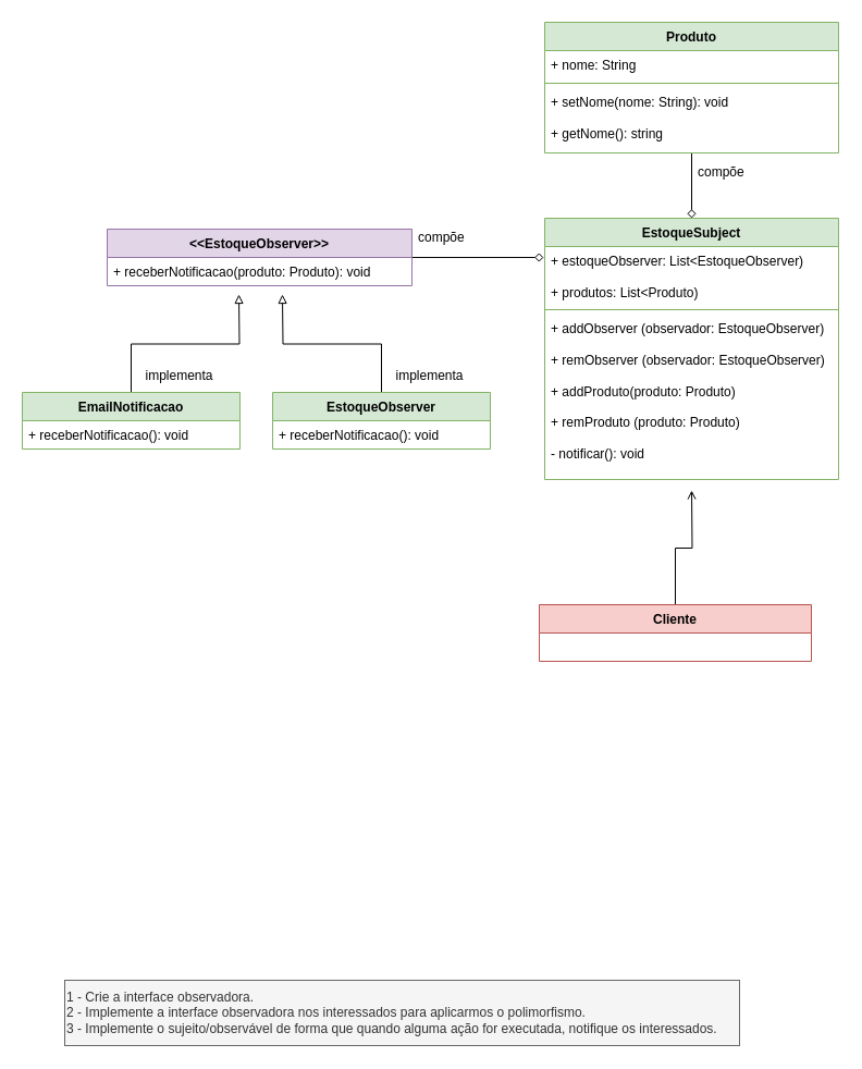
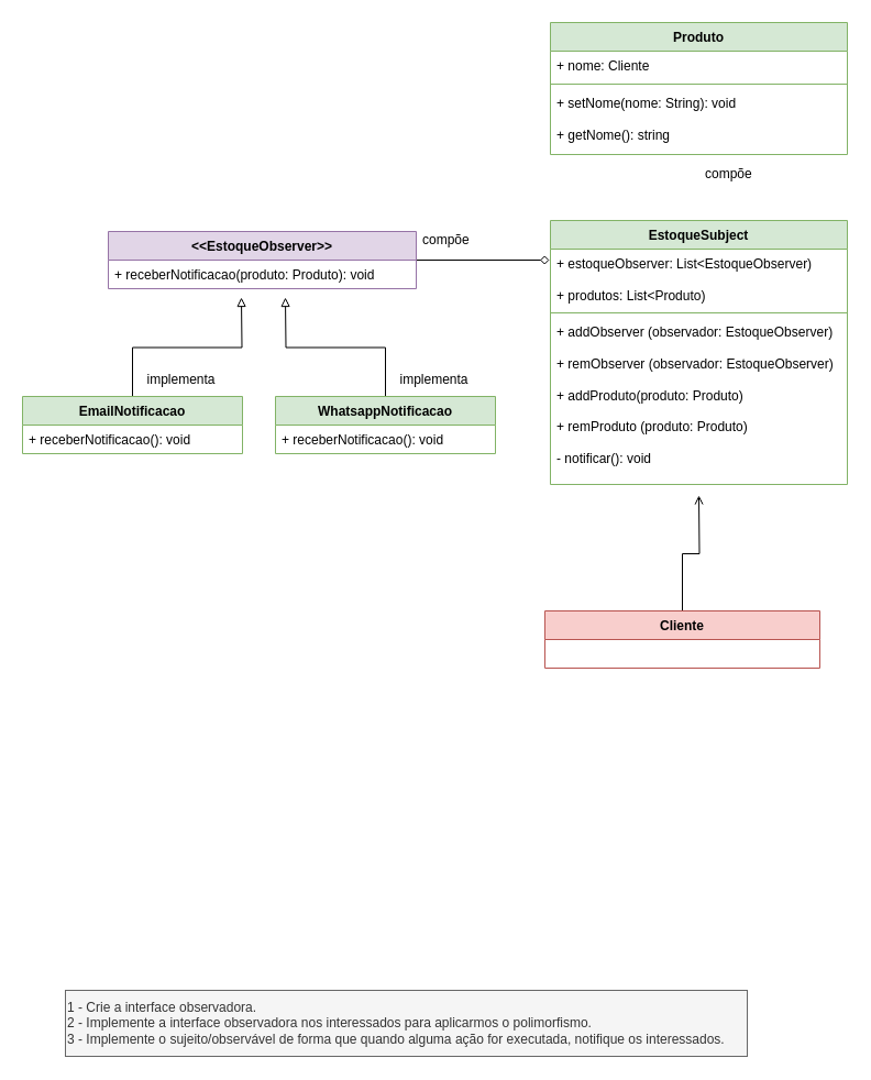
- <mxCell id="20" value="+ nome: String" style="text;strokeColor=none;fillColor=none;align=left;verticalAlign=top;spacingLeft=4;spacingRight=4;overflow=hidden;rotatable=0;points=[[0,0.5],[1,0.5]];portConstraint=eastwest;whiteSpace=wrap;html=1;" vertex="1" parent="19"><mxGeometry y="26" width="270" height="26" as="geometry" /></mxCell>
+ <mxCell id="20" value="+ nome: Cliente" style="text;strokeColor=none;fillColor=none;align=left;verticalAlign=top;spacingLeft=4;spacingRight=4;overflow=hidden;rotatable=0;points=[[0,0.5],[1,0.5]];portConstraint=eastwest;whiteSpace=wrap;html=1;" vertex="1" parent="19"><mxGeometry y="26" width="270" height="26" as="geometry" /></mxCell>
- <mxCell id="18" style="edgeStyle=orthogonalEdgeStyle;rounded=0;orthogonalLoop=1;jettySize=auto;html=1;entryX=0.5;entryY=0;entryDx=0;entryDy=0;endArrow=diamond;endFill=0;" edge="1" parent="1" source="19" target="14"><mxGeometry relative="1" as="geometry" /></mxCell>
- <mxCell id="12" value="EstoqueObserver" style="swimlane;fontStyle=1;align=center;verticalAlign=top;childLayout=stackLayout;horizontal=1;startSize=26;horizontalStack=0;resizeParent=1;resizeParentMax=0;resizeLast=0;collapsible=1;marginBottom=0;whiteSpace=wrap;html=1;fillColor=#d5e8d4;strokeColor=#82b366;" vertex="1" parent="1"><mxGeometry x="250" y="360" width="200" height="52" as="geometry" /></mxCell>
+ <mxCell id="12" value="WhatsappNotificacao" style="swimlane;fontStyle=1;align=center;verticalAlign=top;childLayout=stackLayout;horizontal=1;startSize=26;horizontalStack=0;resizeParent=1;resizeParentMax=0;resizeLast=0;collapsible=1;marginBottom=0;whiteSpace=wrap;html=1;fillColor=#d5e8d4;strokeColor=#82b366;" vertex="1" parent="1"><mxGeometry x="250" y="360" width="200" height="52" as="geometry" /></mxCell>
